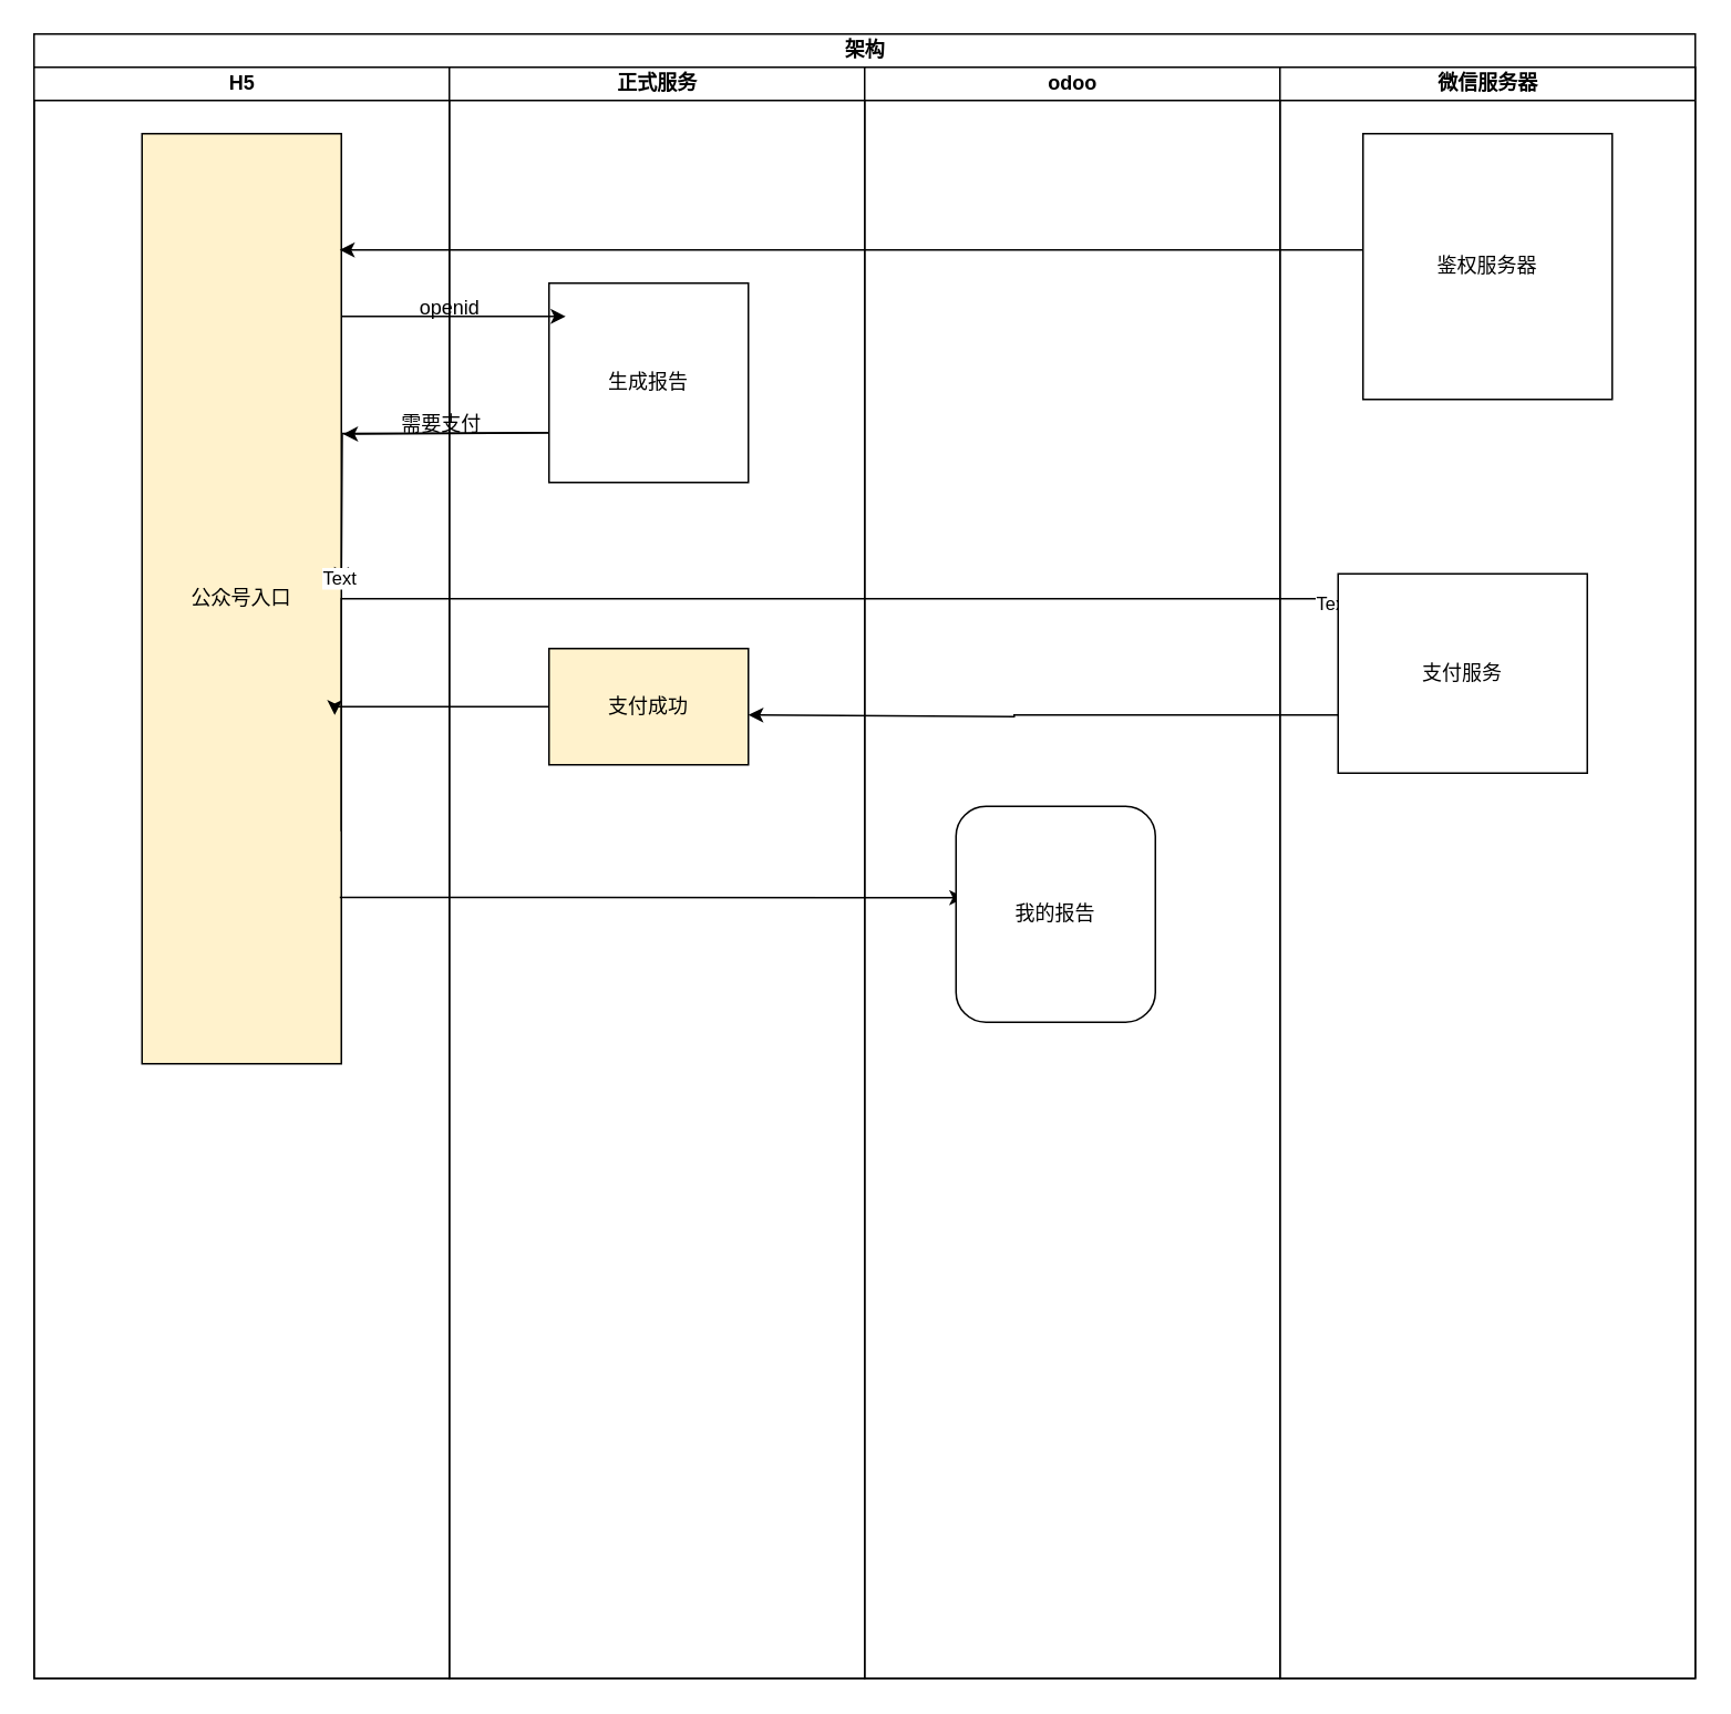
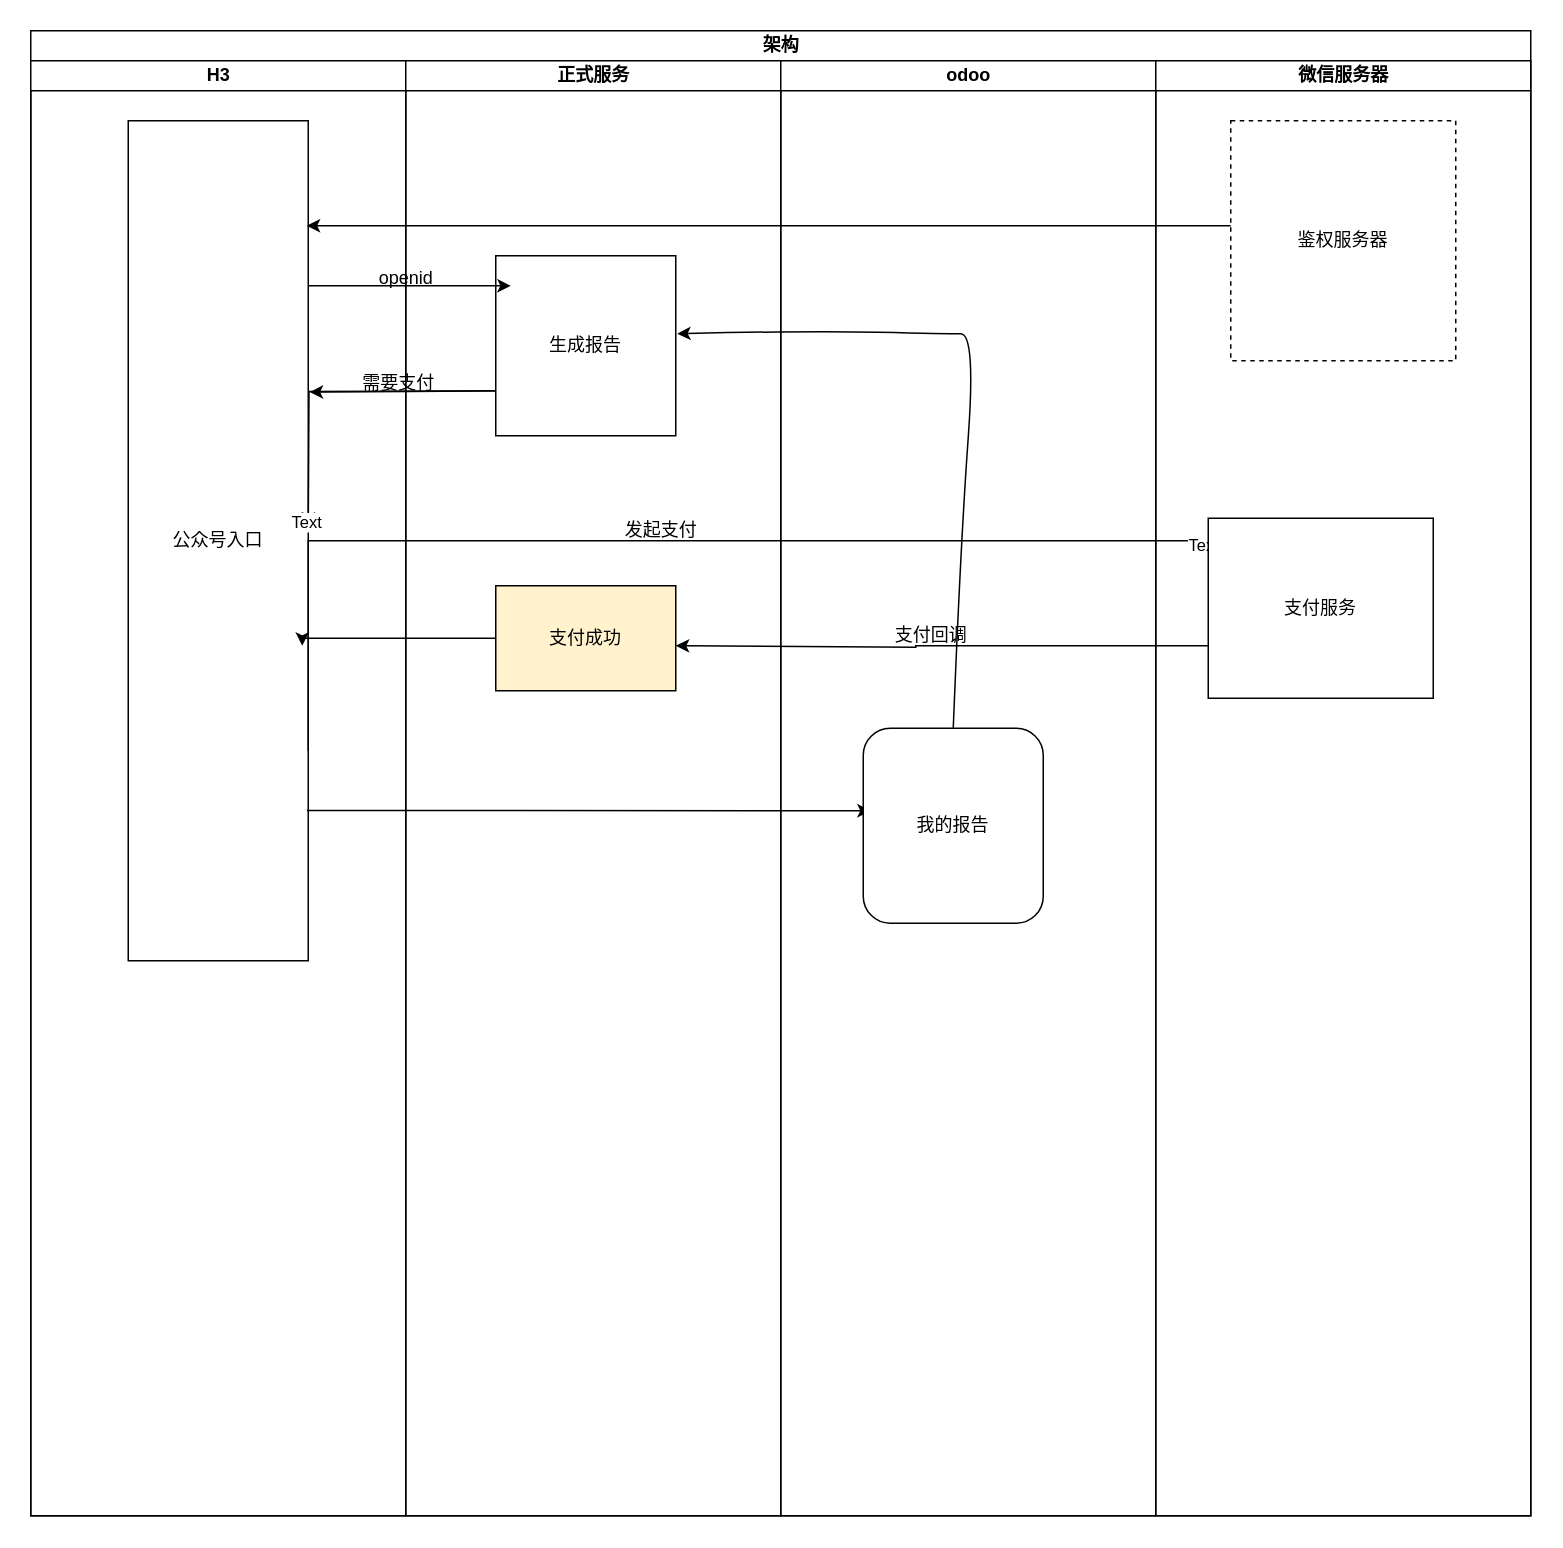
- <mxCell id="3" value="H5" style="swimlane;html=1;startSize=20;" parent="2" vertex="1"><mxGeometry y="20" width="250" height="970" as="geometry" /></mxCell>
+ <mxCell id="3" value="H3" style="swimlane;html=1;startSize=20;" parent="2" vertex="1"><mxGeometry y="20" width="250" height="970" as="geometry" /></mxCell>
- <mxCell id="23" value="鉴权服务器" style="rounded=0;whiteSpace=wrap;html=1;" vertex="1" parent="22"><mxGeometry x="50" y="40" width="150" height="160" as="geometry" /></mxCell>
+ <mxCell id="23" value="鉴权服务器" style="rounded=0;whiteSpace=wrap;html=1;dashed=1;" vertex="1" parent="22"><mxGeometry x="50" y="40" width="150" height="160" as="geometry" /></mxCell>
+ <mxCell id="20" value="" style="curved=1;endArrow=classic;html=1;rounded=0;exitX=0.5;exitY=0;exitDx=0;exitDy=0;entryX=1.008;entryY=0.433;entryDx=0;entryDy=0;entryPerimeter=0;" edge="1" parent="16" source="17" target="12"><mxGeometry width="50" height="50" relative="1" as="geometry"><mxPoint x="70" y="320" as="sourcePoint" /><mxPoint x="120" y="270" as="targetPoint" /><Array as="points"><mxPoint x="120" y="320" /><mxPoint x="130" y="182" /><mxPoint x="110" y="182" /><mxPoint x="20" y="180" /></Array></mxGeometry></mxCell>
+ <mxCell id="26" value="发起支付" style="text;html=1;align=center;verticalAlign=middle;resizable=0;points=[];autosize=1;strokeColor=none;fillColor=none;" vertex="1" parent="1"><mxGeometry x="405" y="338" width="70" height="30" as="geometry" /></mxCell>
- <mxCell id="4" value="公众号入口" style="rounded=0;whiteSpace=wrap;html=1;fillColor=#fff2cc;" vertex="1" parent="3"><mxGeometry x="65" y="40" width="120" height="560" as="geometry" /></mxCell>
+ <mxCell id="4" value="公众号入口" style="rounded=0;whiteSpace=wrap;html=1;" vertex="1" parent="3"><mxGeometry x="65" y="40" width="120" height="560" as="geometry" /></mxCell>
+ <mxCell id="27" value="支付回调" style="text;html=1;align=center;verticalAlign=middle;resizable=0;points=[];autosize=1;strokeColor=none;fillColor=none;" vertex="1" parent="1"><mxGeometry x="585" y="408" width="70" height="30" as="geometry" /></mxCell>
